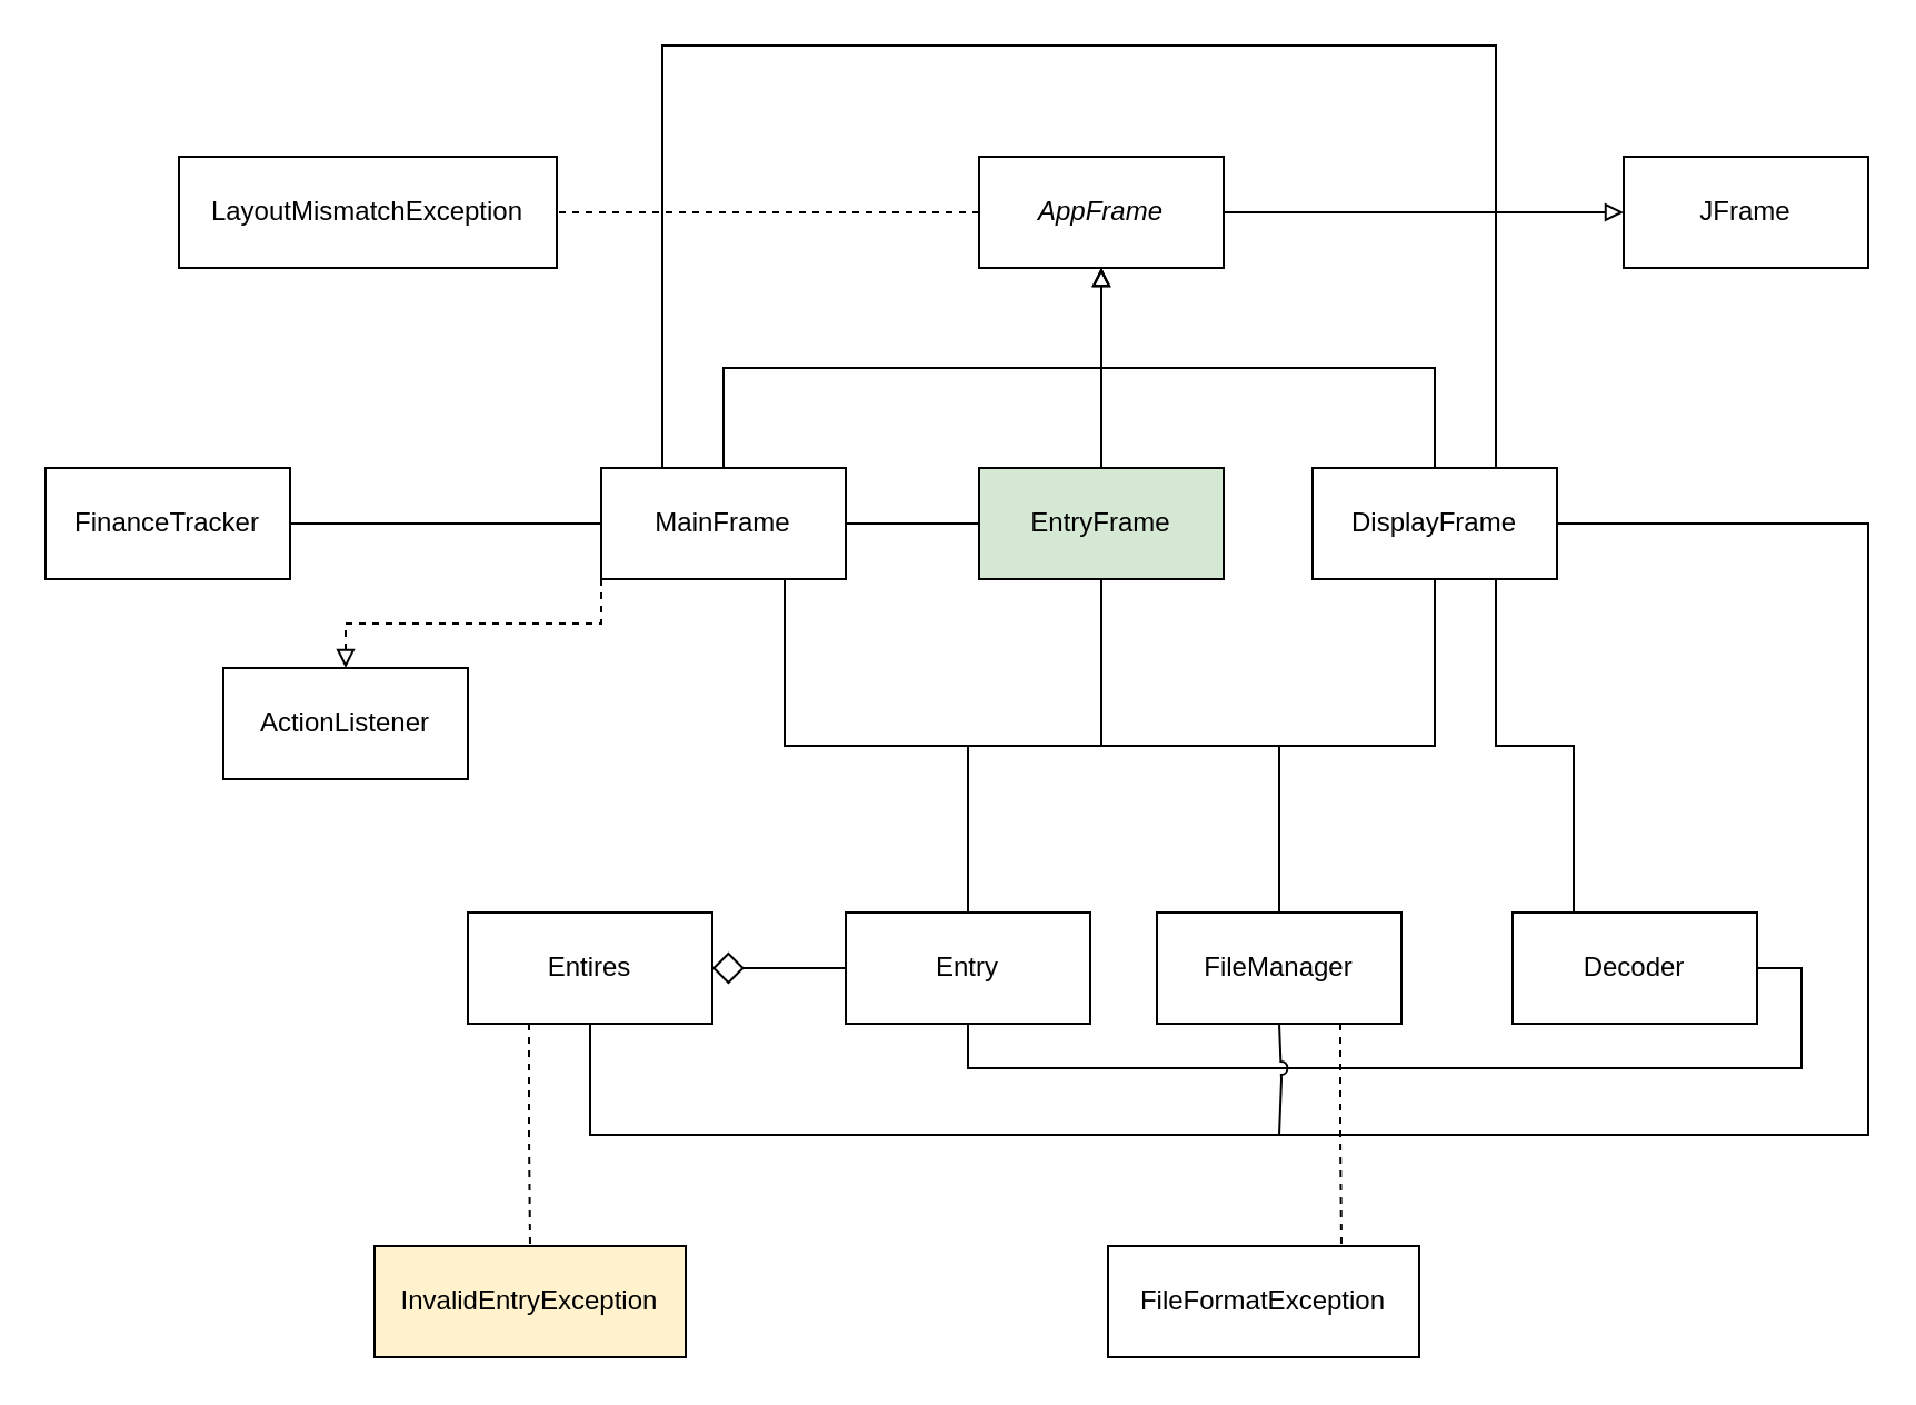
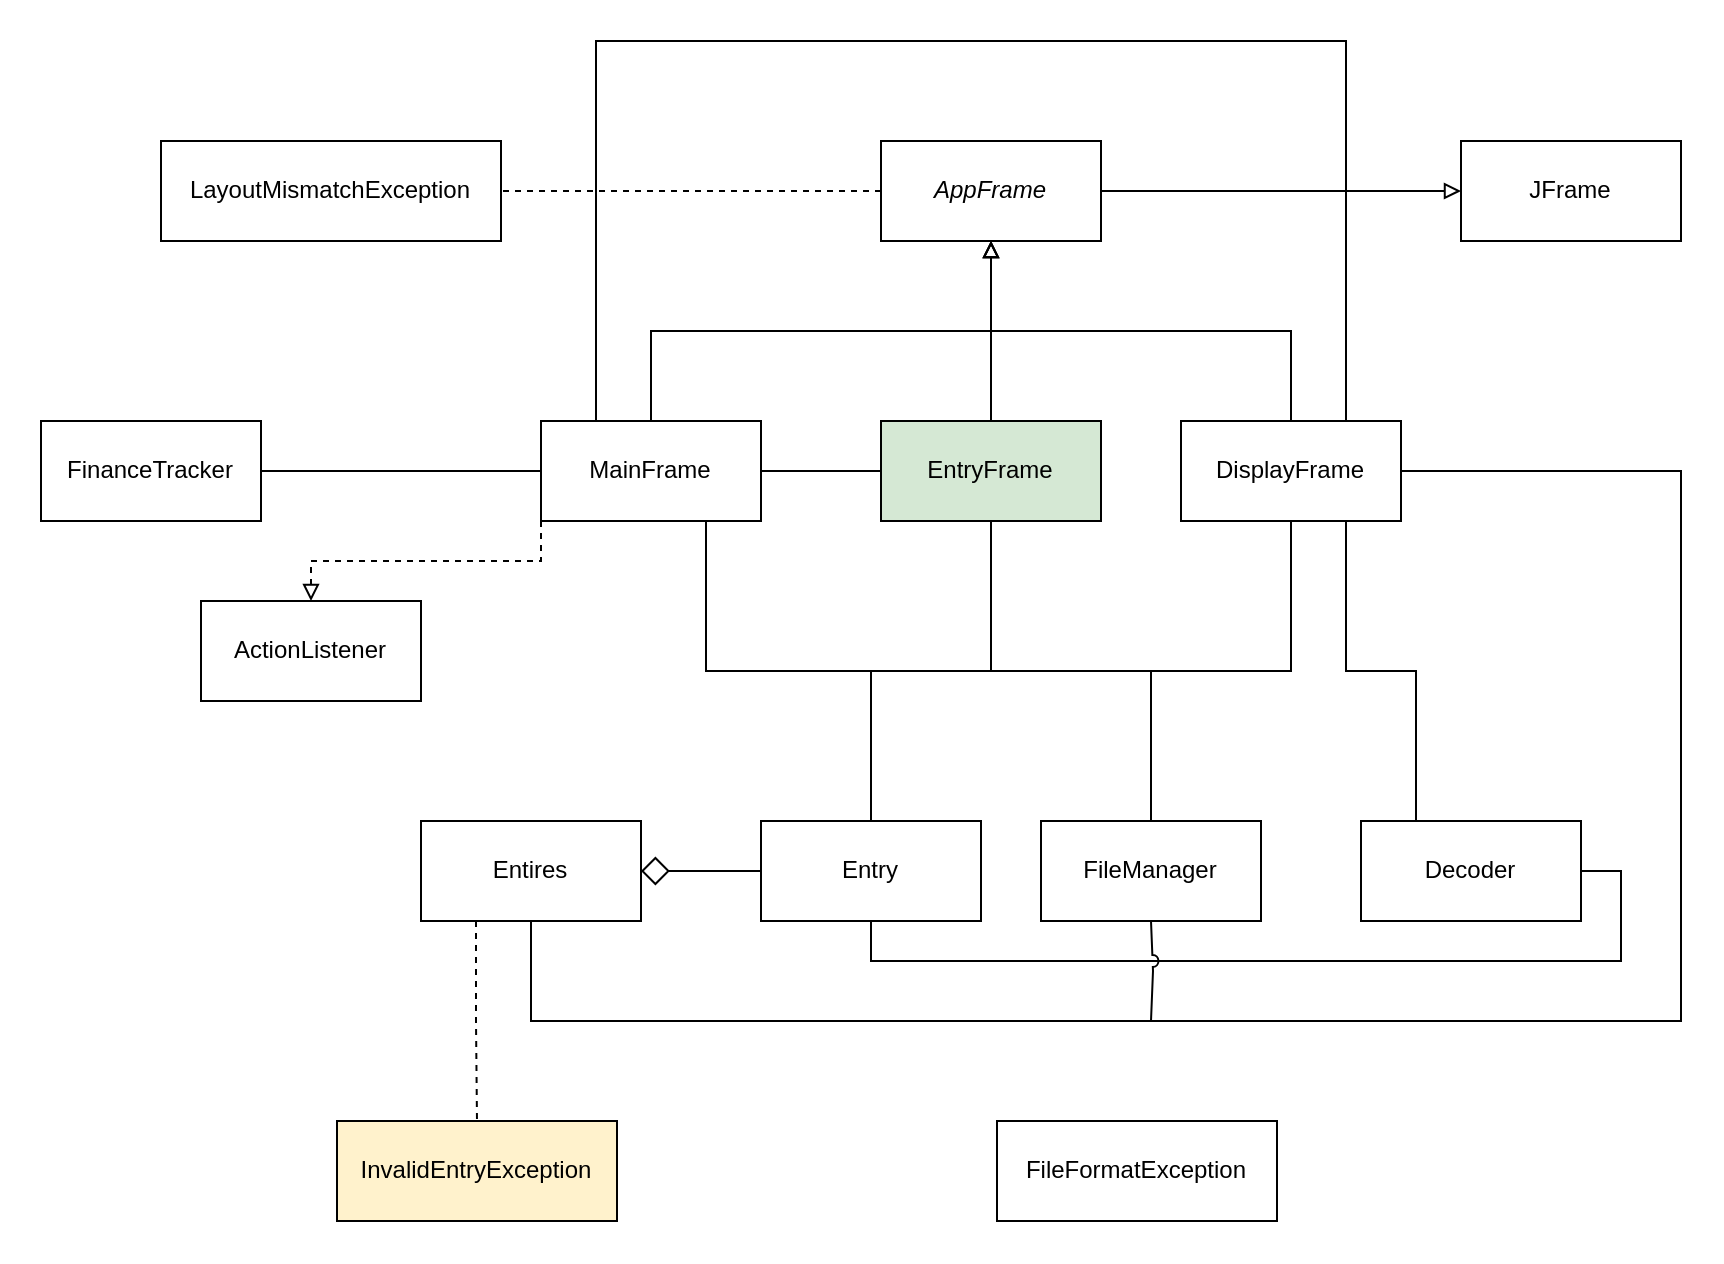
- <mxCell id="28" style="edgeStyle=orthogonalEdgeStyle;rounded=0;orthogonalLoop=1;jettySize=auto;html=1;exitX=0.75;exitY=1;exitDx=0;exitDy=0;entryX=0.75;entryY=0;entryDx=0;entryDy=0;endArrow=none;startFill=0;dashed=1;" edge="1" parent="1" source="29" target="37"><mxGeometry relative="1" as="geometry" /></mxCell>
